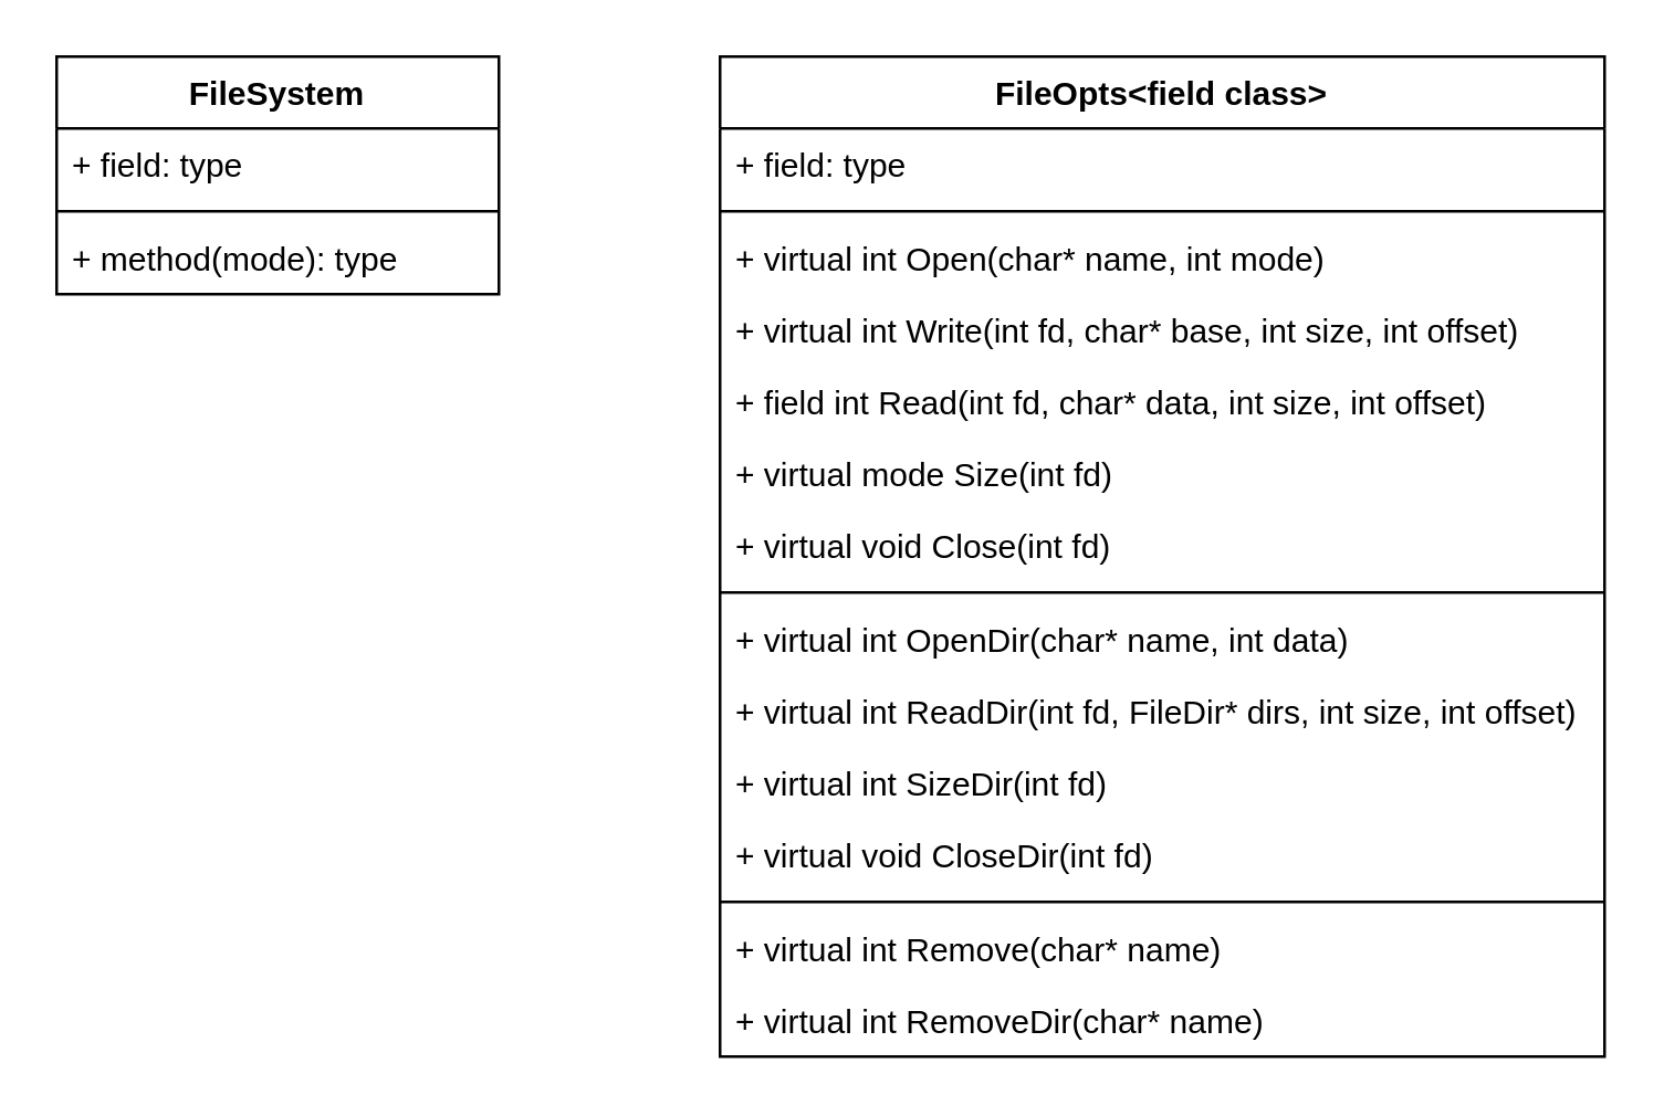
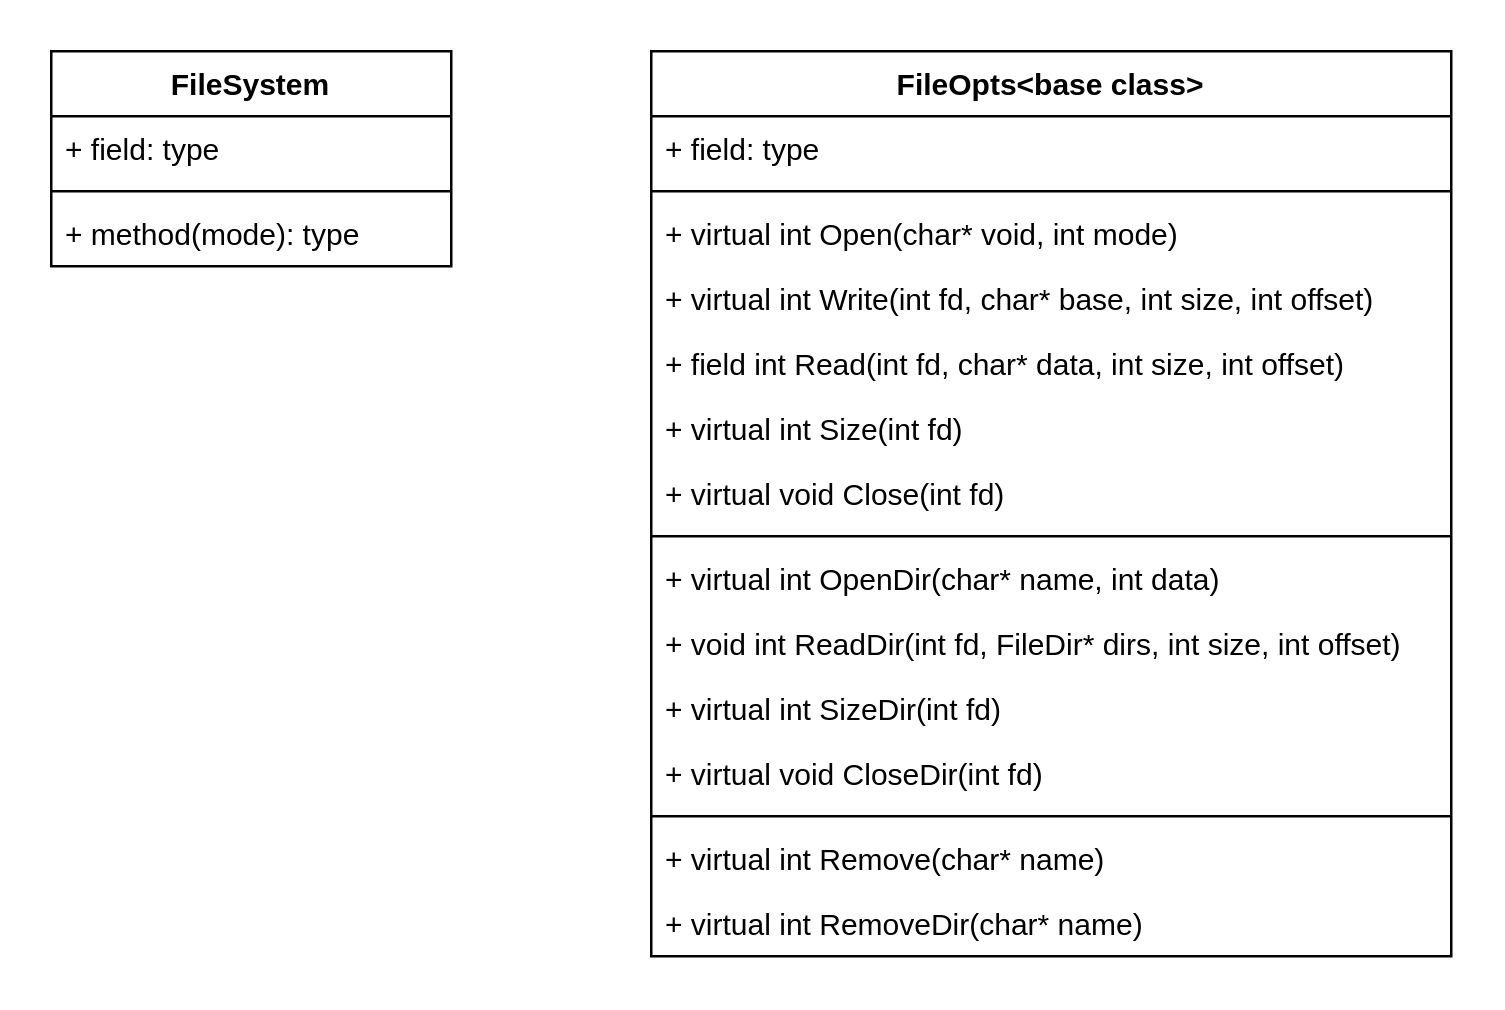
- <mxCell id="6" value="FileOpts&amp;lt;field class&amp;gt;" style="swimlane;fontStyle=1;align=center;verticalAlign=top;childLayout=stackLayout;horizontal=1;startSize=26;horizontalStack=0;resizeParent=1;resizeParentMax=0;resizeLast=0;collapsible=1;marginBottom=0;whiteSpace=wrap;html=1;" parent="1" vertex="1"><mxGeometry x="260" y="20" width="320" height="362" as="geometry" /></mxCell>
+ <mxCell id="6" value="FileOpts&amp;lt;base class&amp;gt;" style="swimlane;fontStyle=1;align=center;verticalAlign=top;childLayout=stackLayout;horizontal=1;startSize=26;horizontalStack=0;resizeParent=1;resizeParentMax=0;resizeLast=0;collapsible=1;marginBottom=0;whiteSpace=wrap;html=1;" parent="1" vertex="1"><mxGeometry x="260" y="20" width="320" height="362" as="geometry" /></mxCell>
- <mxCell id="9" value="+ virtual int Open(char* name, int mode)" style="text;strokeColor=none;fillColor=none;align=left;verticalAlign=top;spacingLeft=4;spacingRight=4;overflow=hidden;rotatable=0;points=[[0,0.5],[1,0.5]];portConstraint=eastwest;whiteSpace=wrap;html=1;" parent="6" vertex="1"><mxGeometry y="60" width="320" height="26" as="geometry" /></mxCell>
+ <mxCell id="9" value="+ virtual int Open(char* void, int mode)" style="text;strokeColor=none;fillColor=none;align=left;verticalAlign=top;spacingLeft=4;spacingRight=4;overflow=hidden;rotatable=0;points=[[0,0.5],[1,0.5]];portConstraint=eastwest;whiteSpace=wrap;html=1;" parent="6" vertex="1"><mxGeometry y="60" width="320" height="26" as="geometry" /></mxCell>
- <mxCell id="12" value="+ virtual mode Size(int fd)" style="text;strokeColor=none;fillColor=none;align=left;verticalAlign=top;spacingLeft=4;spacingRight=4;overflow=hidden;rotatable=0;points=[[0,0.5],[1,0.5]];portConstraint=eastwest;whiteSpace=wrap;html=1;" parent="6" vertex="1"><mxGeometry y="138" width="320" height="26" as="geometry" /></mxCell>
+ <mxCell id="12" value="+ virtual int Size(int fd)" style="text;strokeColor=none;fillColor=none;align=left;verticalAlign=top;spacingLeft=4;spacingRight=4;overflow=hidden;rotatable=0;points=[[0,0.5],[1,0.5]];portConstraint=eastwest;whiteSpace=wrap;html=1;" parent="6" vertex="1"><mxGeometry y="138" width="320" height="26" as="geometry" /></mxCell>
- <mxCell id="16" value="+ virtual int ReadDir(int fd, FileDir* dirs, int size, int offset)" style="text;strokeColor=none;fillColor=none;align=left;verticalAlign=top;spacingLeft=4;spacingRight=4;overflow=hidden;rotatable=0;points=[[0,0.5],[1,0.5]];portConstraint=eastwest;whiteSpace=wrap;html=1;" parent="6" vertex="1"><mxGeometry y="224" width="320" height="26" as="geometry" /></mxCell>
+ <mxCell id="16" value="+ void int ReadDir(int fd, FileDir* dirs, int size, int offset)" style="text;strokeColor=none;fillColor=none;align=left;verticalAlign=top;spacingLeft=4;spacingRight=4;overflow=hidden;rotatable=0;points=[[0,0.5],[1,0.5]];portConstraint=eastwest;whiteSpace=wrap;html=1;" parent="6" vertex="1"><mxGeometry y="224" width="320" height="26" as="geometry" /></mxCell>
